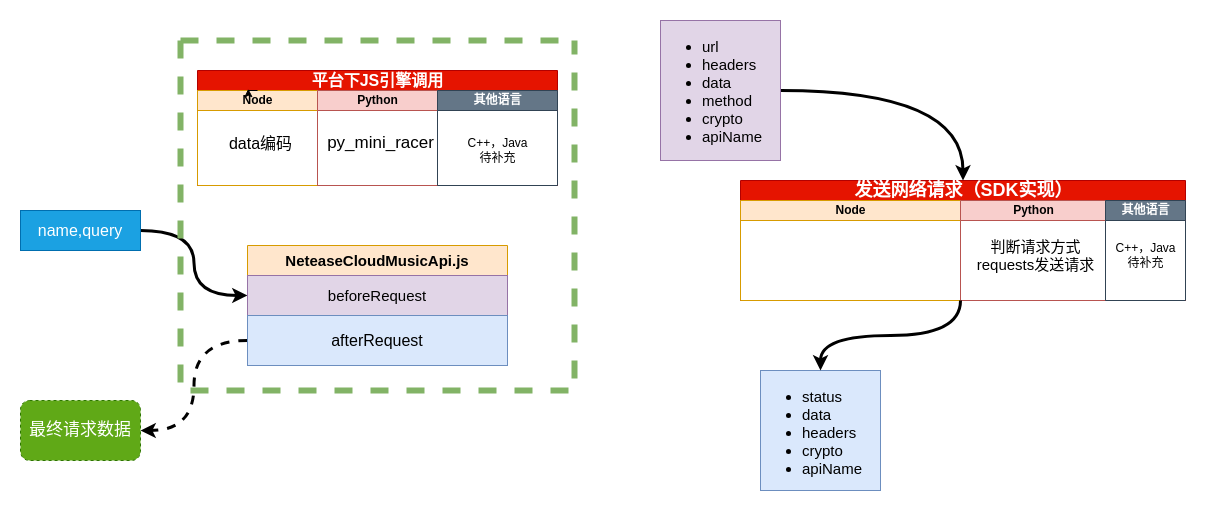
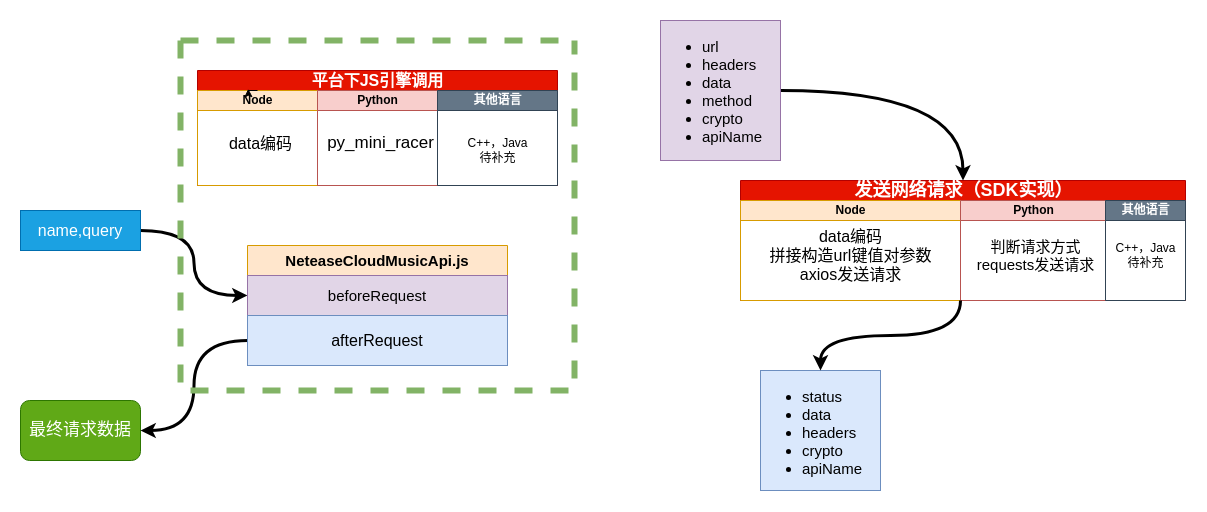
+ <mxCell id="6" value="&lt;div&gt;&lt;font style=&quot;font-size: 16px;&quot;&gt;data编码&lt;/font&gt;&lt;/div&gt;&lt;div&gt;&lt;font style=&quot;font-size: 16px;&quot;&gt;拼接构造url键值对参数&lt;/font&gt;&lt;/div&gt;&lt;div&gt;&lt;font style=&quot;font-size: 16px;&quot;&gt;axios发送请求&lt;br&gt;&lt;/font&gt;&lt;/div&gt;" style="text;html=1;align=center;verticalAlign=middle;resizable=0;points=[];autosize=1;strokeColor=none;fillColor=none;" vertex="1" parent="5"><mxGeometry x="15" y="20" width="190" height="70" as="geometry" /></mxCell>
- <mxCell id="16" style="edgeStyle=orthogonalEdgeStyle;rounded=0;orthogonalLoop=1;jettySize=auto;html=1;exitX=0;exitY=0.5;exitDx=0;exitDy=0;entryX=1;entryY=0.5;entryDx=0;entryDy=0;curved=1;strokeWidth=3;dashed=1;" edge="1" parent="1" source="26" target="15"><mxGeometry relative="1" as="geometry"><mxPoint x="120" y="345.308" as="targetPoint" /></mxGeometry></mxCell>
+ <mxCell id="16" style="edgeStyle=orthogonalEdgeStyle;rounded=0;orthogonalLoop=1;jettySize=auto;html=1;exitX=0;exitY=0.5;exitDx=0;exitDy=0;entryX=1;entryY=0.5;entryDx=0;entryDy=0;curved=1;strokeWidth=3;" edge="1" parent="1" source="26" target="15"><mxGeometry relative="1" as="geometry"><mxPoint x="120" y="345.308" as="targetPoint" /></mxGeometry></mxCell>
- <mxCell id="15" value="&lt;font style=&quot;font-size: 17px;&quot;&gt;最终请求数据&lt;/font&gt;" style="rounded=1;whiteSpace=wrap;html=1;fillColor=#60a917;fontColor=#ffffff;strokeColor=#2D7600;dashed=1;" vertex="1" parent="1"><mxGeometry x="20" y="400" width="120" height="60" as="geometry" /></mxCell>
+ <mxCell id="15" value="&lt;font style=&quot;font-size: 17px;&quot;&gt;最终请求数据&lt;/font&gt;" style="rounded=1;whiteSpace=wrap;html=1;fillColor=#60a917;fontColor=#ffffff;strokeColor=#2D7600;" vertex="1" parent="1"><mxGeometry x="20" y="400" width="120" height="60" as="geometry" /></mxCell>
